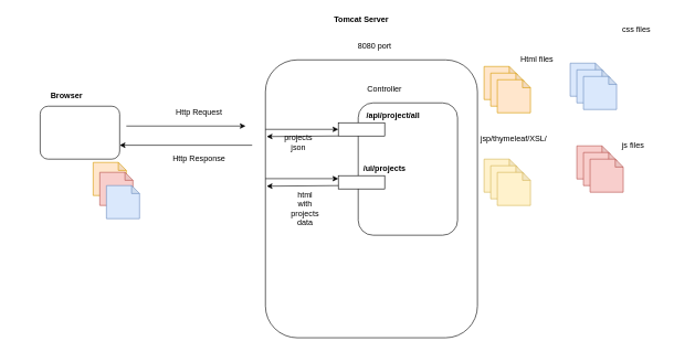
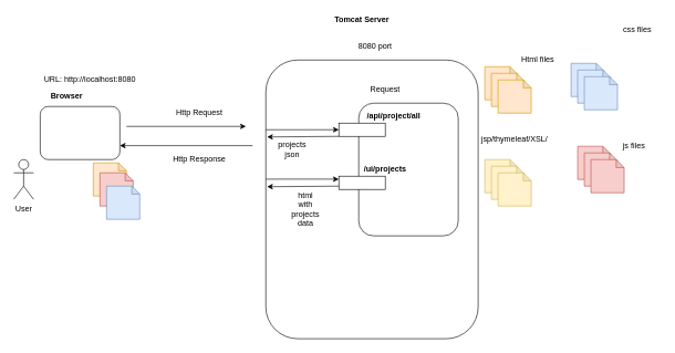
+ <mxCell id="18" value="URL: http://localhost:8080" style="text;html=1;strokeColor=none;fillColor=none;align=center;verticalAlign=middle;whiteSpace=wrap;rounded=0;" vertex="1" parent="1"><mxGeometry x="50" y="110" width="170" height="20" as="geometry" /></mxCell>
- <mxCell id="33" value="Controller" style="text;html=1;strokeColor=none;fillColor=none;align=center;verticalAlign=middle;whiteSpace=wrap;rounded=0;" vertex="1" parent="1"><mxGeometry x="560" y="125" width="40" height="20" as="geometry" /></mxCell>
+ <mxCell id="33" value="Request" style="text;html=1;strokeColor=none;fillColor=none;align=center;verticalAlign=middle;whiteSpace=wrap;rounded=0;" vertex="1" parent="1"><mxGeometry x="560" y="125" width="40" height="20" as="geometry" /></mxCell>
- <mxCell id="39" value="projects json" style="text;html=1;strokeColor=none;fillColor=none;align=center;verticalAlign=middle;whiteSpace=wrap;rounded=0;" vertex="1" parent="1"><mxGeometry x="430" y="205" width="40" height="20" as="geometry" /></mxCell>
+ <mxCell id="39" value="projects json" style="text;html=1;strokeColor=none;fillColor=none;align=center;verticalAlign=middle;whiteSpace=wrap;rounded=0;" vertex="1" parent="1"><mxGeometry x="420" y="215" width="40" height="20" as="geometry" /></mxCell>
+ <mxCell id="17" value="User" style="shape=umlActor;verticalLabelPosition=bottom;verticalAlign=top;html=1;outlineConnect=0;" vertex="1" parent="1"><mxGeometry x="20" y="240" width="30" height="60" as="geometry" /></mxCell>
